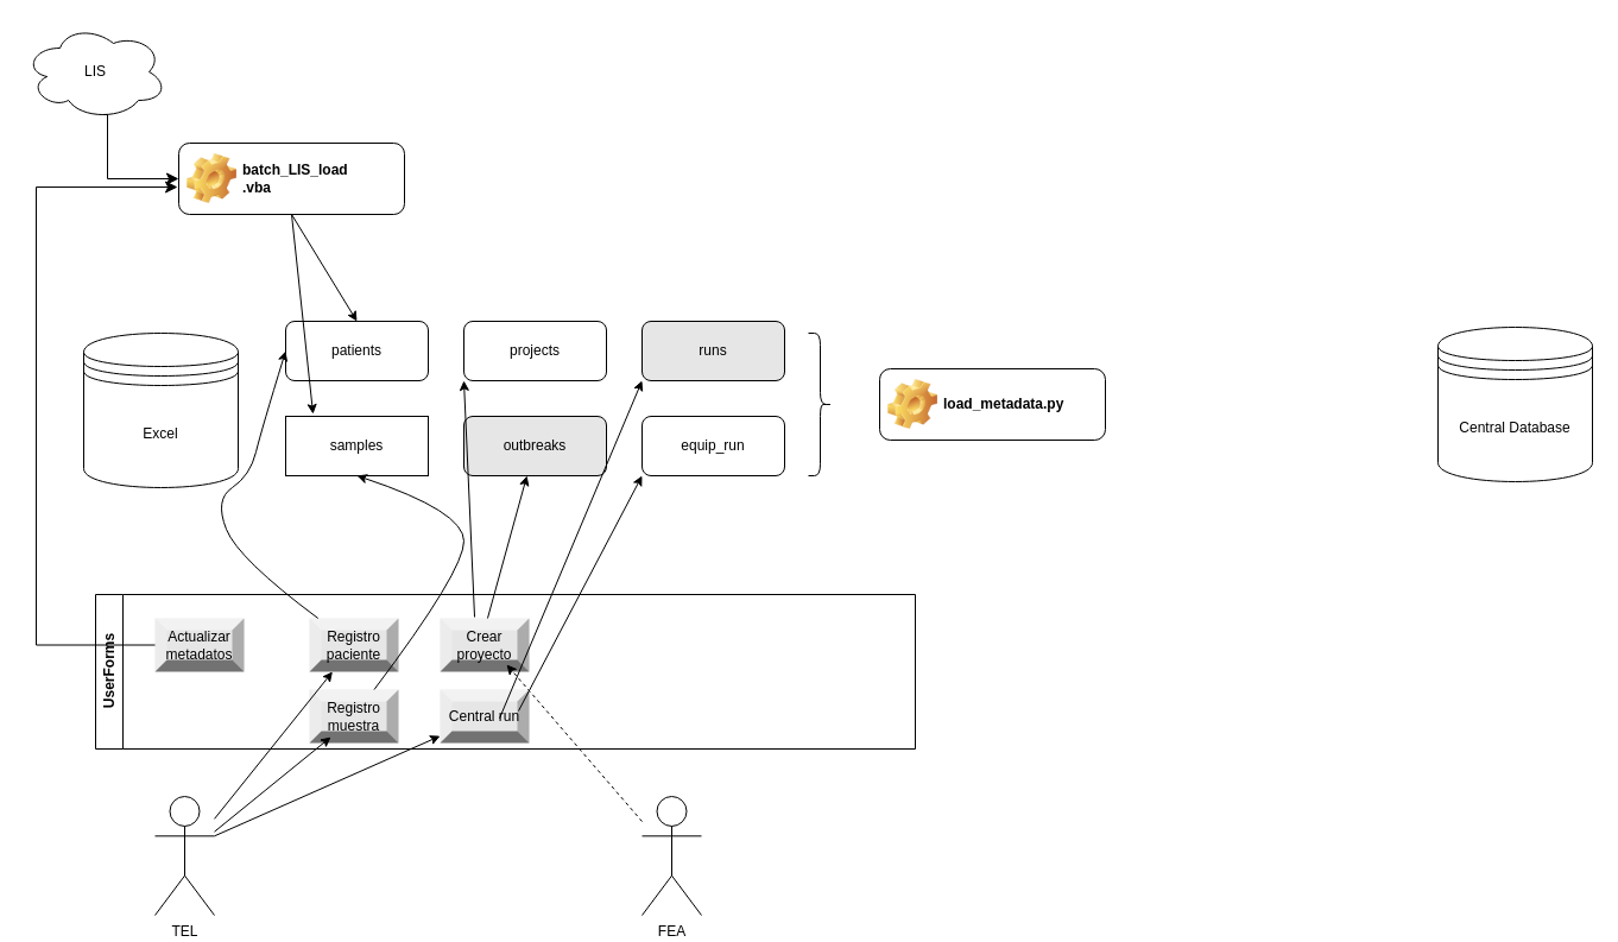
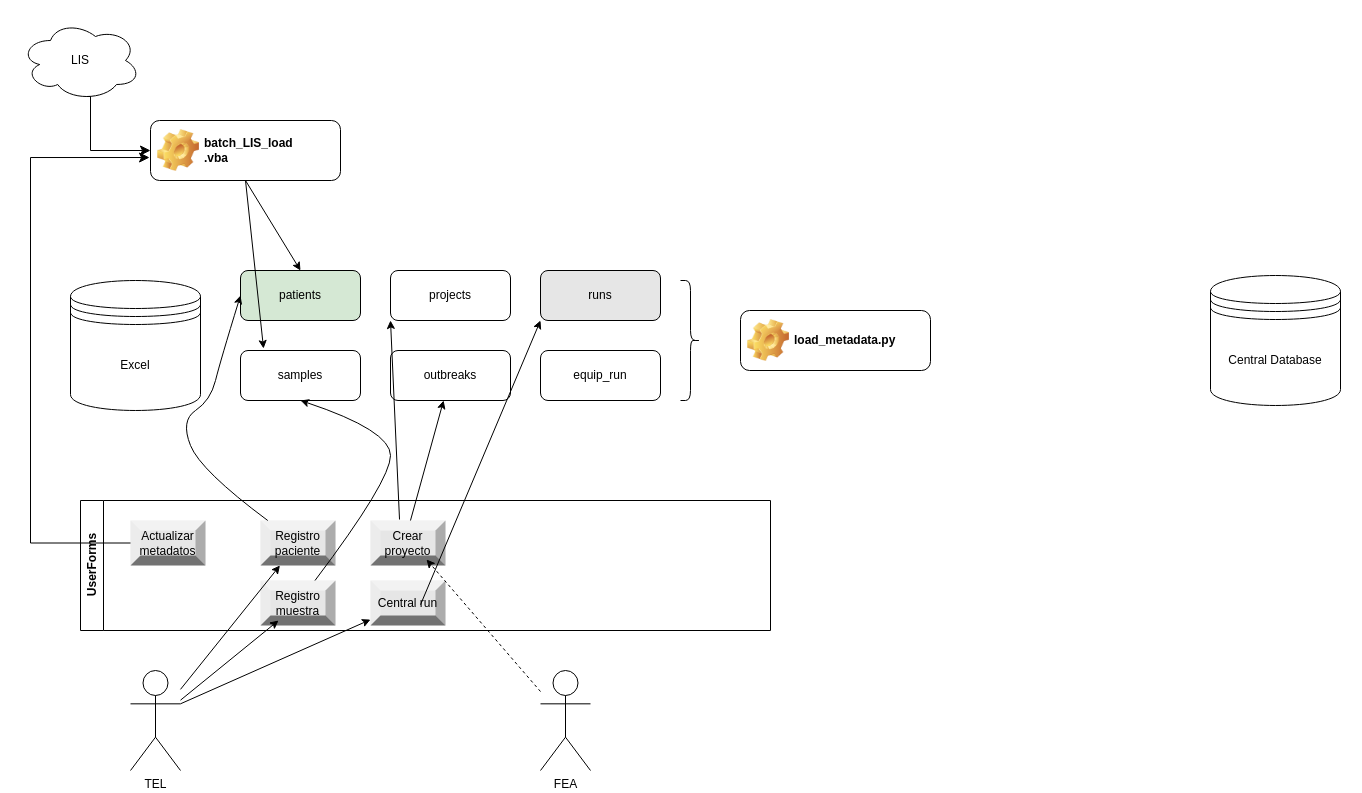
- <mxCell id="3" value="patients" style="rounded=1;whiteSpace=wrap;html=1;" vertex="1" parent="1"><mxGeometry x="240" y="270" width="120" height="50" as="geometry" /></mxCell>
+ <mxCell id="3" value="patients" style="rounded=1;whiteSpace=wrap;html=1;fillColor=#d5e8d4;" vertex="1" parent="1"><mxGeometry x="240" y="270" width="120" height="50" as="geometry" /></mxCell>
- <mxCell id="4" value="samples" style="whiteSpace=wrap;html=1;rounded=0;" vertex="1" parent="1"><mxGeometry x="240" y="350" width="120" height="50" as="geometry" /></mxCell>
+ <mxCell id="4" value="samples" style="rounded=1;whiteSpace=wrap;html=1;" vertex="1" parent="1"><mxGeometry x="240" y="350" width="120" height="50" as="geometry" /></mxCell>
- <mxCell id="6" value="outbreaks" style="rounded=1;whiteSpace=wrap;html=1;fillColor=#e6e6e6;" vertex="1" parent="1"><mxGeometry x="390" y="350" width="120" height="50" as="geometry" /></mxCell>
+ <mxCell id="6" value="outbreaks" style="rounded=1;whiteSpace=wrap;html=1;" vertex="1" parent="1"><mxGeometry x="390" y="350" width="120" height="50" as="geometry" /></mxCell>
- <mxCell id="32" value="" style="endArrow=classic;html=1;rounded=0;exitX=0.88;exitY=0.4;exitDx=0;exitDy=0;exitPerimeter=0;entryX=0;entryY=1;entryDx=0;entryDy=0;" edge="1" parent="1" source="21" target="8"><mxGeometry width="50" height="50" relative="1" as="geometry"><mxPoint x="430" y="614.213" as="sourcePoint" /><mxPoint x="550" y="330" as="targetPoint" /></mxGeometry></mxCell>
